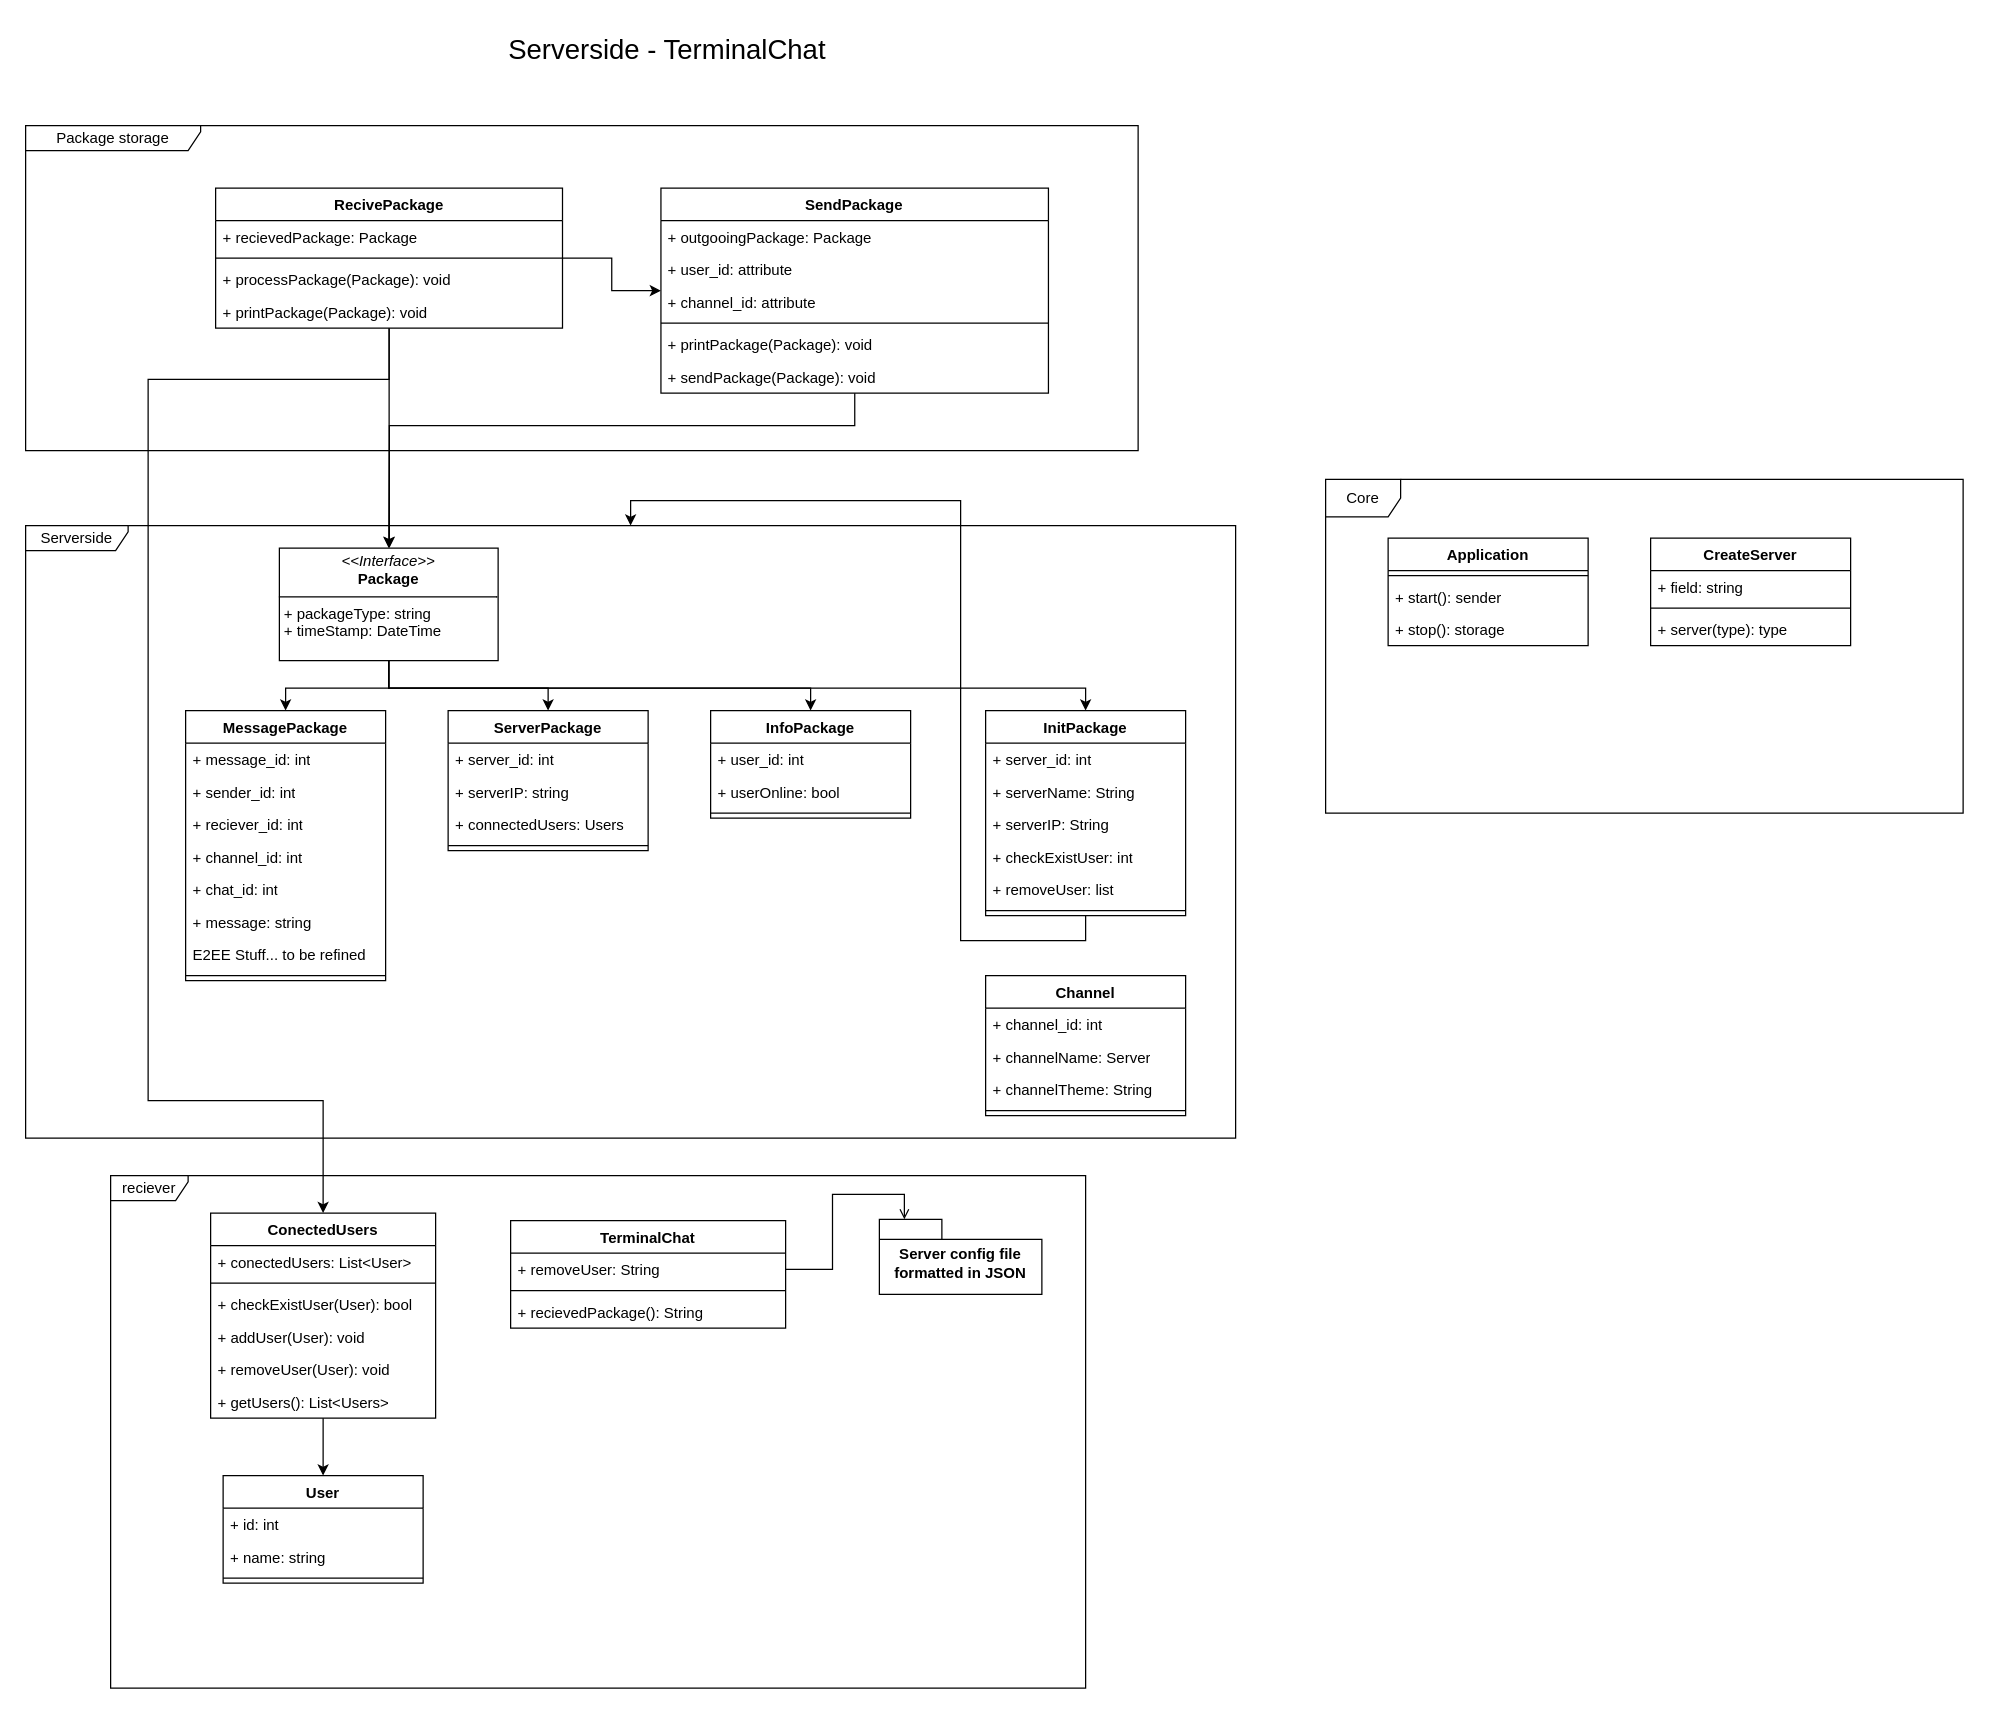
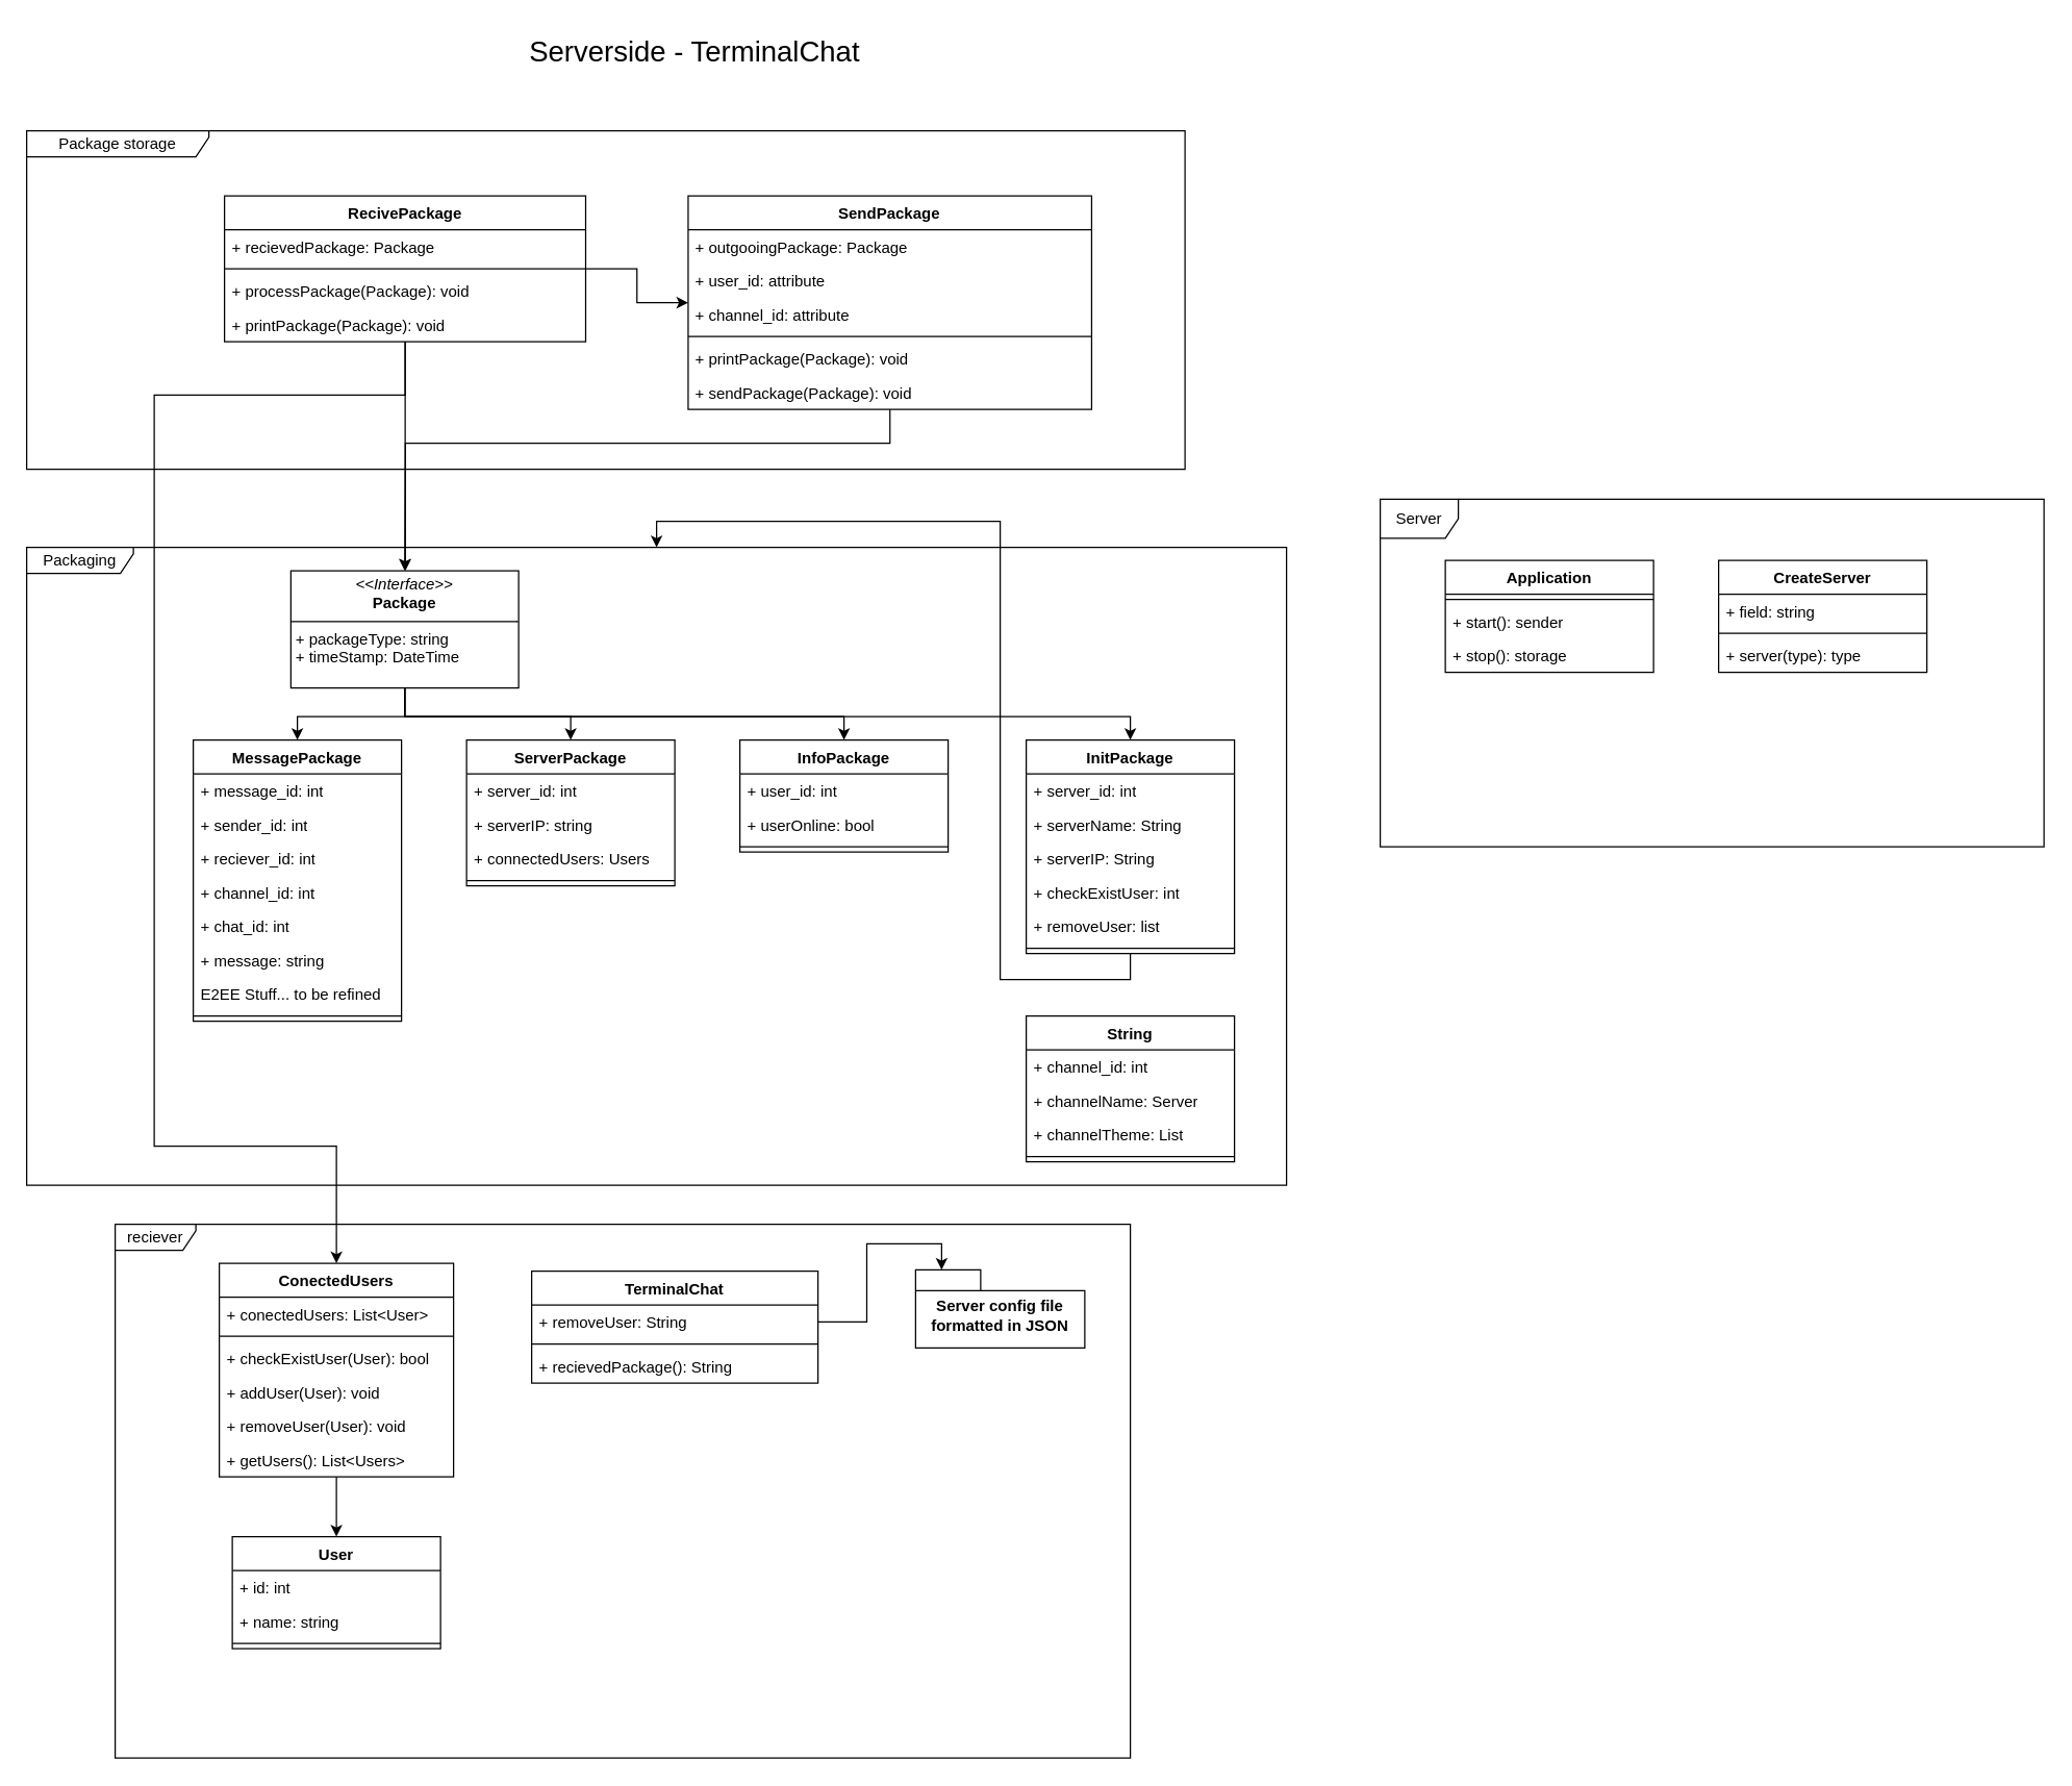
- <mxCell id="76" value="Core" style="shape=umlFrame;whiteSpace=wrap;html=1;pointerEvents=0;" vertex="1" parent="1"><mxGeometry x="1060" y="383" width="510" height="267" as="geometry" /></mxCell>
+ <mxCell id="76" value="Server" style="shape=umlFrame;whiteSpace=wrap;html=1;pointerEvents=0;" vertex="1" parent="1"><mxGeometry x="1060" y="383" width="510" height="267" as="geometry" /></mxCell>
- <mxCell id="54" value="Serverside" style="shape=umlFrame;whiteSpace=wrap;html=1;pointerEvents=0;width=82;height=20;" vertex="1" parent="1"><mxGeometry x="20" y="420" width="968" height="490" as="geometry" /></mxCell>
+ <mxCell id="54" value="Packaging" style="shape=umlFrame;whiteSpace=wrap;html=1;pointerEvents=0;width=82;height=20;" vertex="1" parent="1"><mxGeometry x="20" y="420" width="968" height="490" as="geometry" /></mxCell>
- <mxCell id="70" value="Channel" style="swimlane;fontStyle=1;align=center;verticalAlign=top;childLayout=stackLayout;horizontal=1;startSize=26;horizontalStack=0;resizeParent=1;resizeParentMax=0;resizeLast=0;collapsible=1;marginBottom=0;whiteSpace=wrap;html=1;" vertex="1" parent="1"><mxGeometry x="788" y="780" width="160" height="112" as="geometry" /></mxCell>
+ <mxCell id="70" value="String" style="swimlane;fontStyle=1;align=center;verticalAlign=top;childLayout=stackLayout;horizontal=1;startSize=26;horizontalStack=0;resizeParent=1;resizeParentMax=0;resizeLast=0;collapsible=1;marginBottom=0;whiteSpace=wrap;html=1;" vertex="1" parent="1"><mxGeometry x="788" y="780" width="160" height="112" as="geometry" /></mxCell>
- <mxCell id="73" value="+ channelTheme: String" style="text;strokeColor=none;fillColor=none;align=left;verticalAlign=top;spacingLeft=4;spacingRight=4;overflow=hidden;rotatable=0;points=[[0,0.5],[1,0.5]];portConstraint=eastwest;whiteSpace=wrap;html=1;" vertex="1" parent="70"><mxGeometry y="78" width="160" height="26" as="geometry" /></mxCell>
+ <mxCell id="73" value="+ channelTheme: List" style="text;strokeColor=none;fillColor=none;align=left;verticalAlign=top;spacingLeft=4;spacingRight=4;overflow=hidden;rotatable=0;points=[[0,0.5],[1,0.5]];portConstraint=eastwest;whiteSpace=wrap;html=1;" vertex="1" parent="70"><mxGeometry y="78" width="160" height="26" as="geometry" /></mxCell>
- <mxCell id="61" style="edgeStyle=orthogonalEdgeStyle;rounded=0;orthogonalLoop=1;jettySize=auto;html=1;entryX=0;entryY=0;entryDx=20;entryDy=0;entryPerimeter=0;endArrow=open;" edge="1" parent="1" source="57" target="60"><mxGeometry relative="1" as="geometry" /></mxCell>
+ <mxCell id="61" style="edgeStyle=orthogonalEdgeStyle;rounded=0;orthogonalLoop=1;jettySize=auto;html=1;entryX=0;entryY=0;entryDx=20;entryDy=0;entryPerimeter=0;" edge="1" parent="1" source="57" target="60"><mxGeometry relative="1" as="geometry" /></mxCell>
